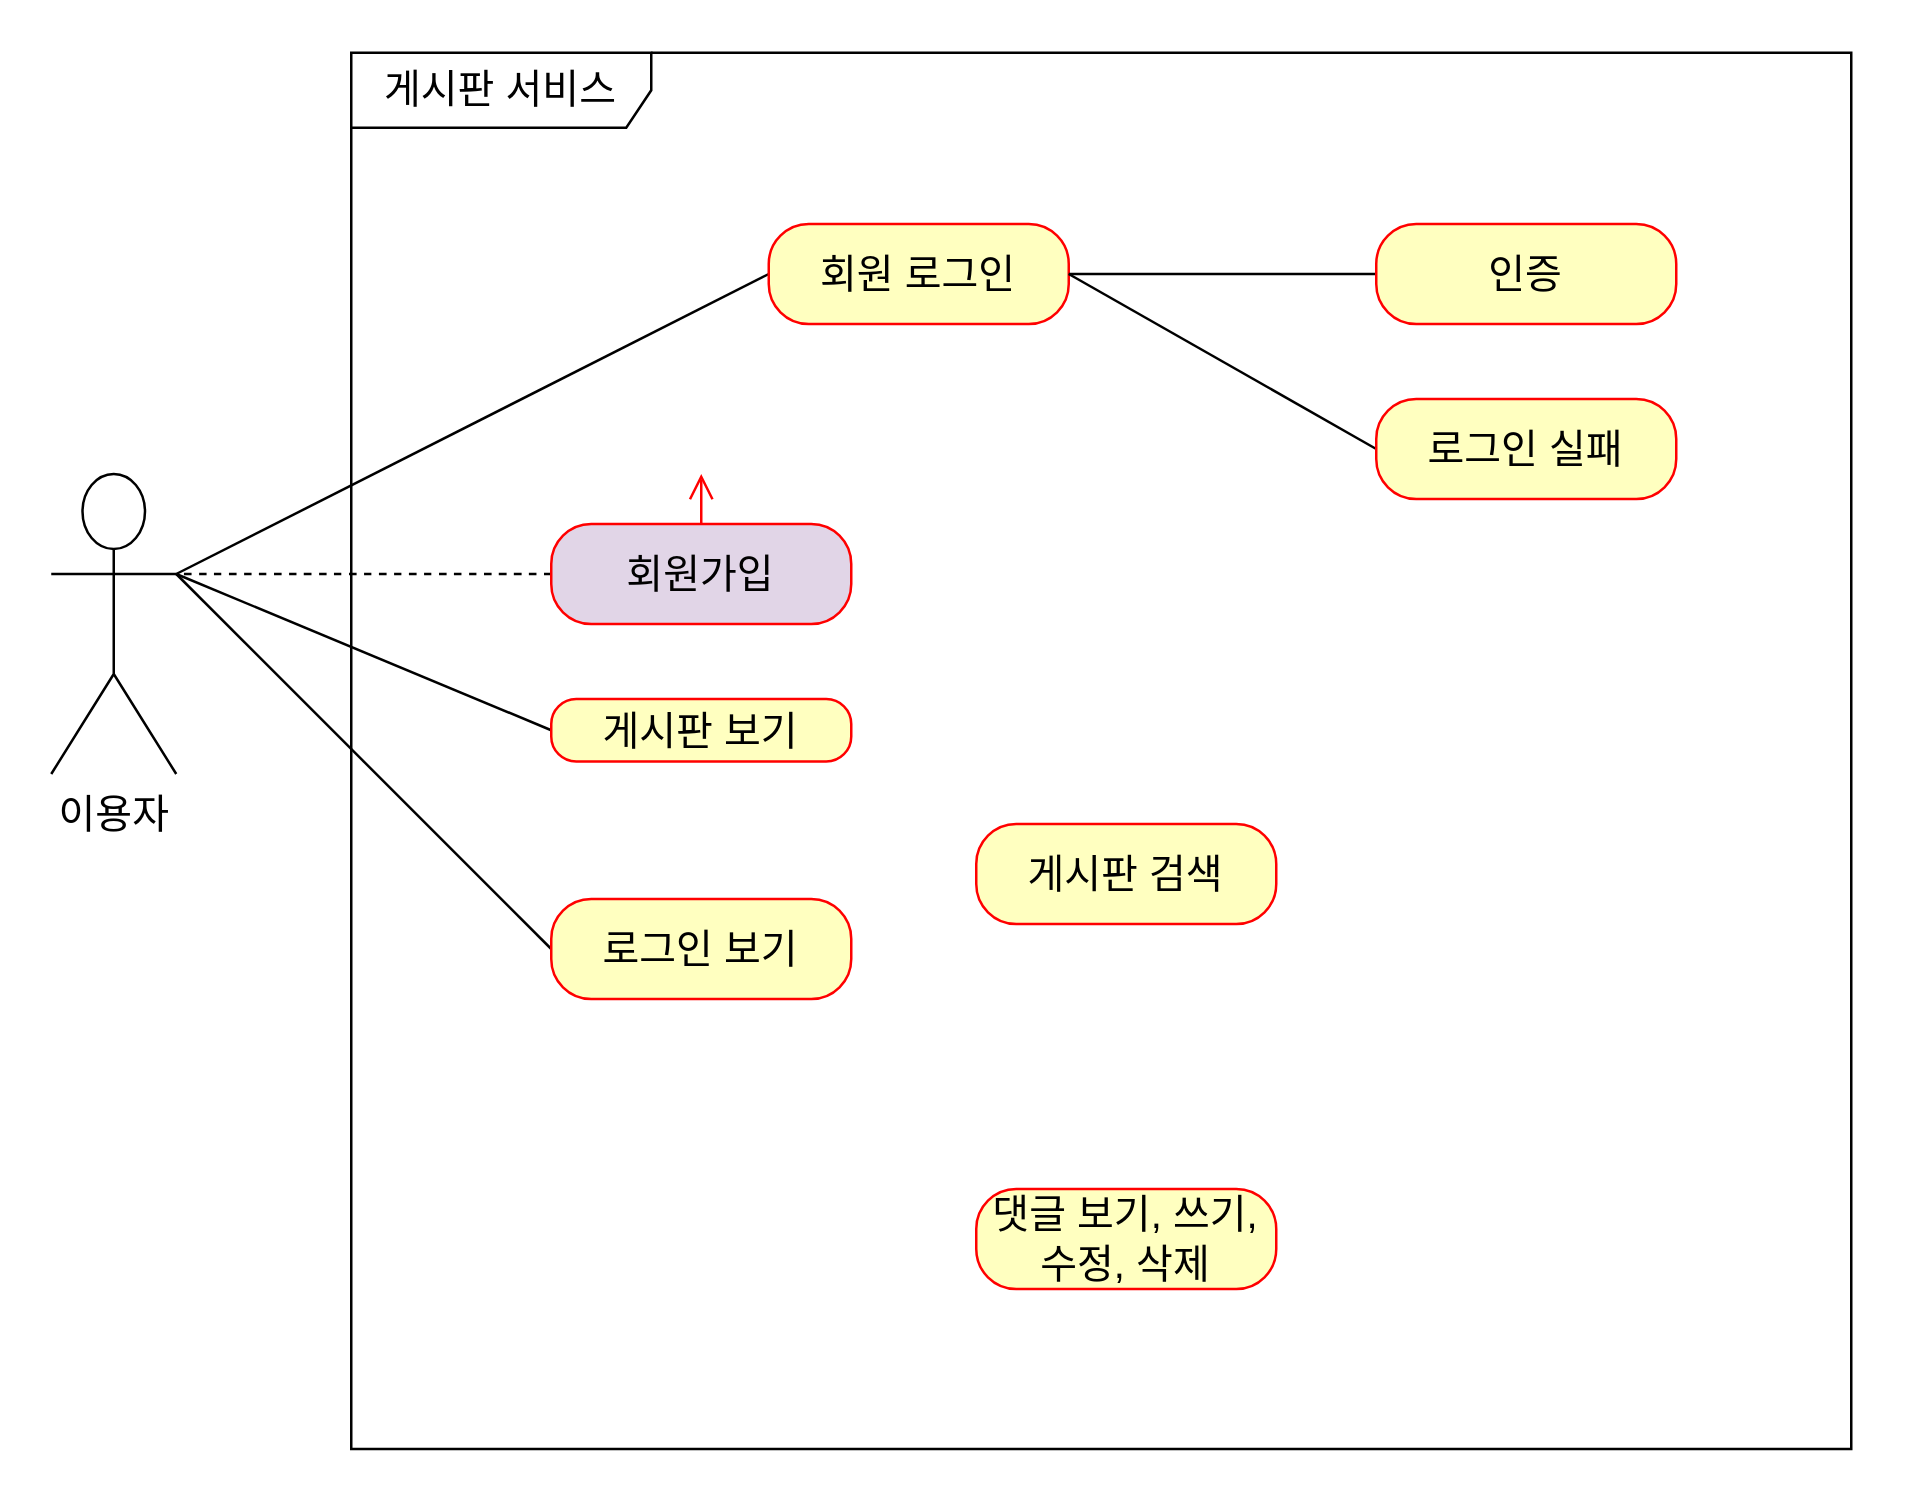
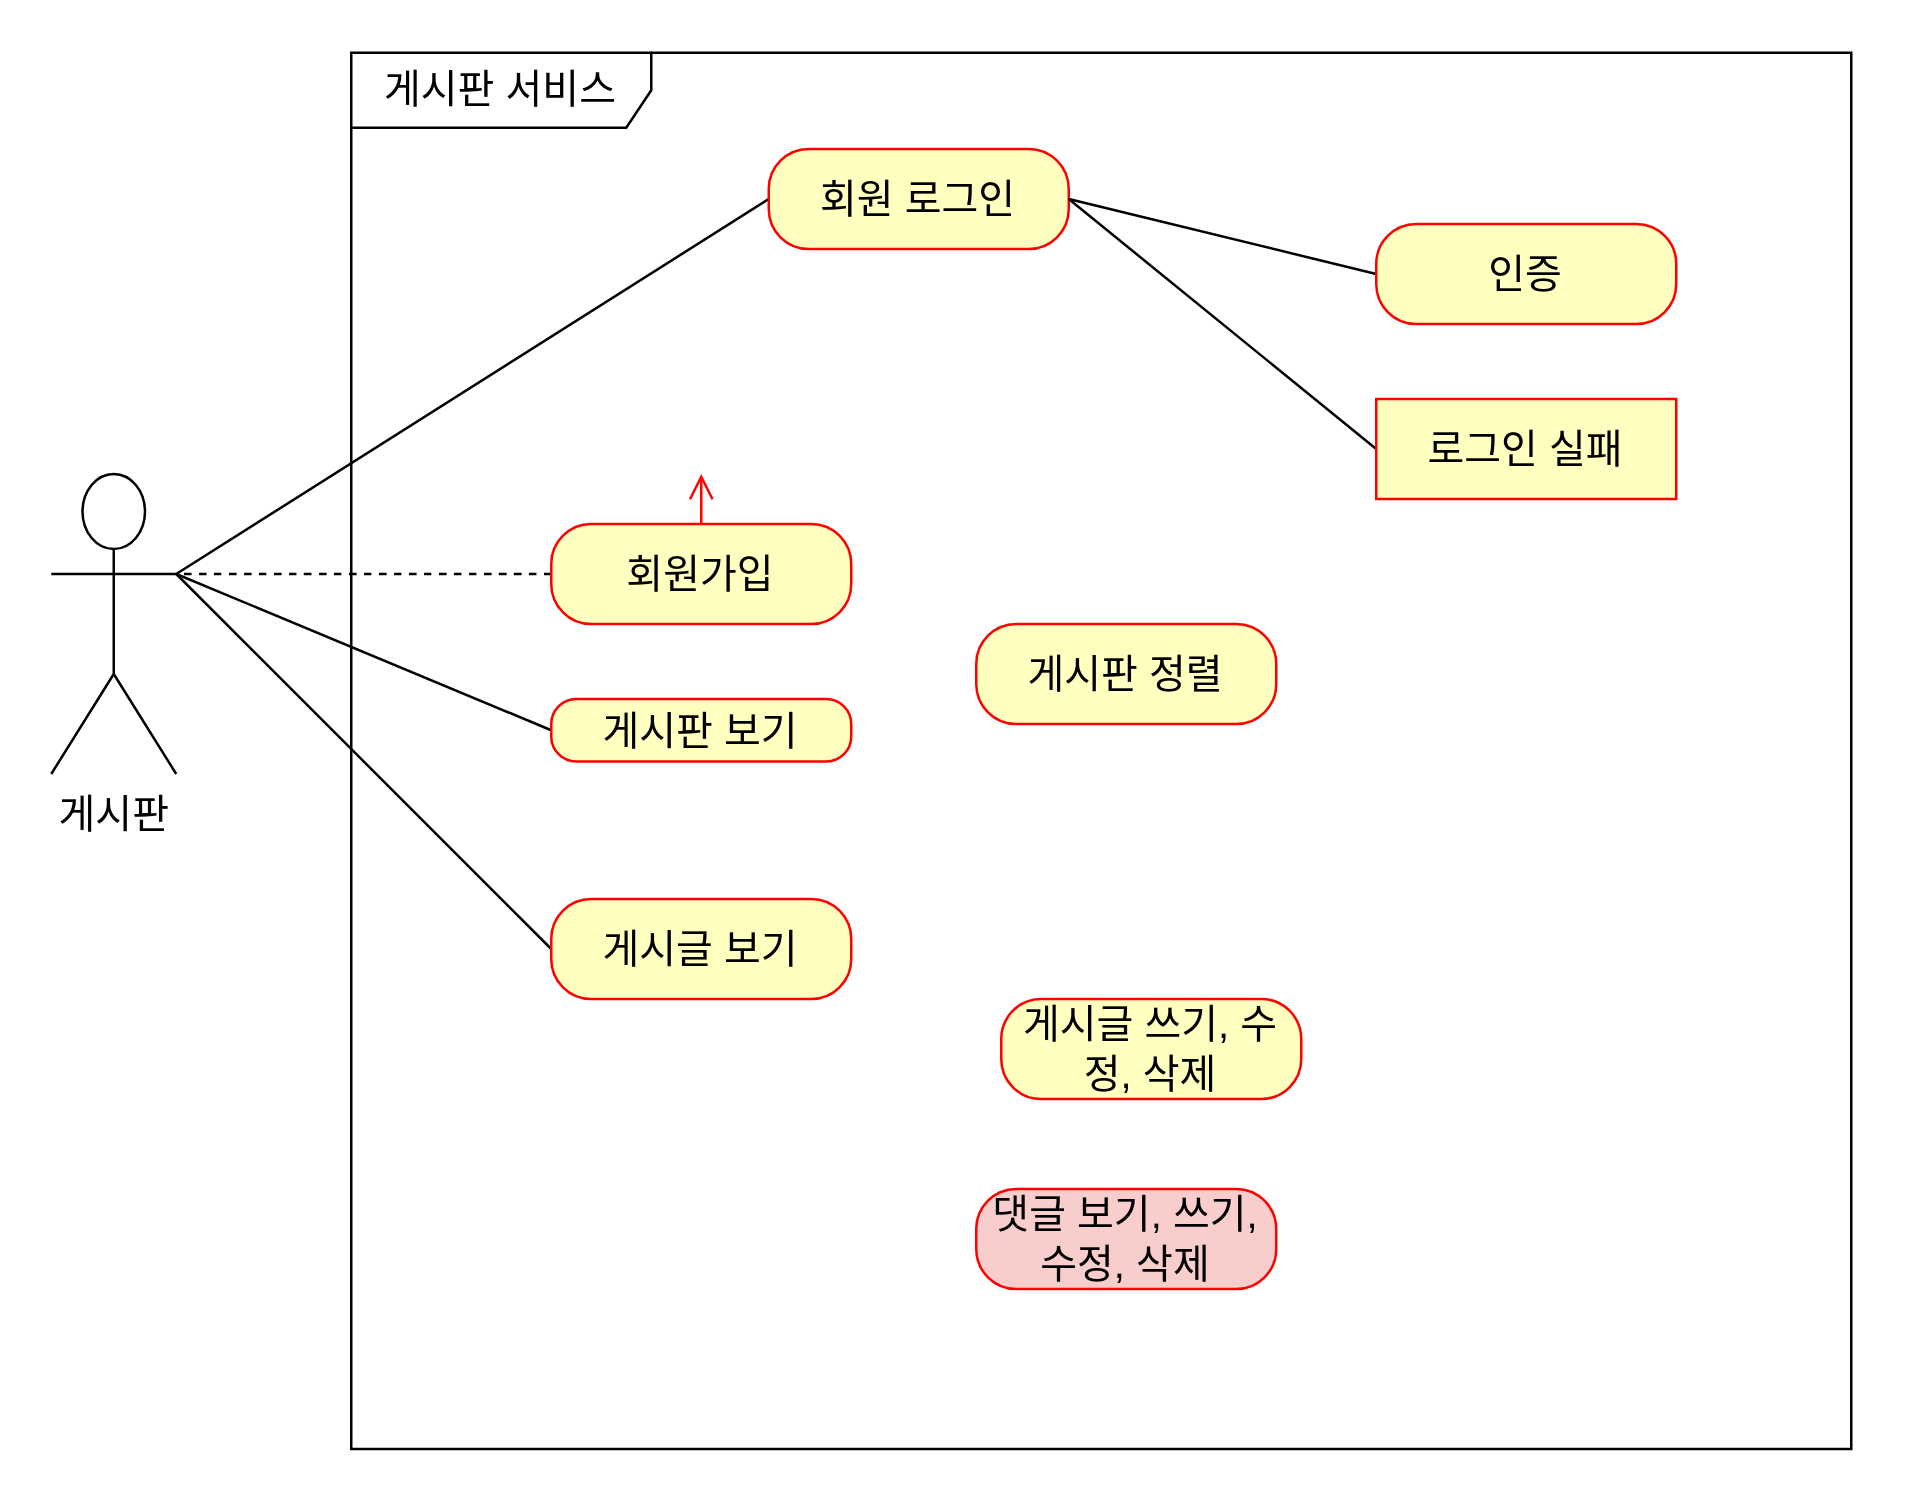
- <mxCell id="12" value="회원 로그인" style="rounded=1;whiteSpace=wrap;html=1;arcSize=40;fontColor=#000000;fillColor=#ffffc0;strokeColor=#ff0000;fontSize=16;" vertex="1" parent="1"><mxGeometry x="307" y="89" width="120" height="40" as="geometry" /></mxCell>
+ <mxCell id="12" value="회원 로그인" style="rounded=1;whiteSpace=wrap;html=1;arcSize=40;fontColor=#000000;fillColor=#ffffc0;strokeColor=#ff0000;fontSize=16;" vertex="1" parent="1"><mxGeometry x="307" y="59" width="120" height="40" as="geometry" /></mxCell>
- <mxCell id="16" value="로그인 실패" style="rounded=1;whiteSpace=wrap;html=1;arcSize=40;fontColor=#000000;fillColor=#ffffc0;strokeColor=#ff0000;fontSize=16;" vertex="1" parent="1"><mxGeometry x="550" y="159" width="120" height="40" as="geometry" /></mxCell>
+ <mxCell id="16" value="로그인 실패" style="whiteSpace=wrap;html=1;arcSize=40;fontColor=#000000;fillColor=#ffffc0;strokeColor=#ff0000;fontSize=16;rounded=0;" vertex="1" parent="1"><mxGeometry x="550" y="159" width="120" height="40" as="geometry" /></mxCell>
- <mxCell id="5" value="회원가입" style="rounded=1;whiteSpace=wrap;html=1;arcSize=40;fontColor=#000000;fillColor=#e1d5e7;strokeColor=#ff0000;fontSize=16;" vertex="1" parent="1"><mxGeometry x="220" y="209" width="120" height="40" as="geometry" /></mxCell>
+ <mxCell id="5" value="회원가입" style="rounded=1;whiteSpace=wrap;html=1;arcSize=40;fontColor=#000000;fillColor=#ffffc0;strokeColor=#ff0000;fontSize=16;" vertex="1" parent="1"><mxGeometry x="220" y="209" width="120" height="40" as="geometry" /></mxCell>
+ <mxCell id="17" value="게시판 정렬" style="rounded=1;whiteSpace=wrap;html=1;arcSize=40;fontColor=#000000;fillColor=#ffffc0;strokeColor=#ff0000;fontSize=16;" vertex="1" parent="1"><mxGeometry x="390" y="249" width="120" height="40" as="geometry" /></mxCell>
- <mxCell id="2" value="이용자" style="shape=umlActor;verticalLabelPosition=bottom;verticalAlign=top;html=1;fontSize=16;" vertex="1" parent="1"><mxGeometry x="20" y="189" width="50" height="120" as="geometry" /></mxCell>
+ <mxCell id="2" value="게시판" style="shape=umlActor;verticalLabelPosition=bottom;verticalAlign=top;html=1;fontSize=16;" vertex="1" parent="1"><mxGeometry x="20" y="189" width="50" height="120" as="geometry" /></mxCell>
- <mxCell id="18" value="게시판 검색" style="rounded=1;whiteSpace=wrap;html=1;arcSize=40;fontColor=#000000;fillColor=#ffffc0;strokeColor=#ff0000;fontSize=16;" vertex="1" parent="1"><mxGeometry x="390" y="329" width="120" height="40" as="geometry" /></mxCell>
- <mxCell id="10" value="로그인 보기" style="rounded=1;whiteSpace=wrap;html=1;arcSize=40;fontColor=#000000;fillColor=#ffffc0;strokeColor=#ff0000;fontSize=16;" vertex="1" parent="1"><mxGeometry x="220" y="359" width="120" height="40" as="geometry" /></mxCell>
+ <mxCell id="10" value="게시글 보기" style="rounded=1;whiteSpace=wrap;html=1;arcSize=40;fontColor=#000000;fillColor=#ffffc0;strokeColor=#ff0000;fontSize=16;" vertex="1" parent="1"><mxGeometry x="220" y="359" width="120" height="40" as="geometry" /></mxCell>
+ <mxCell id="19" value="게시글 쓰기, 수정, 삭제" style="rounded=1;whiteSpace=wrap;html=1;arcSize=40;fontColor=#000000;fillColor=#ffffc0;strokeColor=#ff0000;fontSize=16;" vertex="1" parent="1"><mxGeometry x="400" y="399" width="120" height="40" as="geometry" /></mxCell>
- <mxCell id="20" value="댓글 보기, 쓰기, 수정, 삭제&lt;br&gt;" style="rounded=1;whiteSpace=wrap;html=1;arcSize=40;fontColor=#000000;fillColor=#ffffc0;strokeColor=#ff0000;fontSize=16;" vertex="1" parent="1"><mxGeometry x="390" y="475" width="120" height="40" as="geometry" /></mxCell>
+ <mxCell id="20" value="댓글 보기, 쓰기, 수정, 삭제&lt;br&gt;" style="rounded=1;whiteSpace=wrap;html=1;arcSize=40;fontColor=#000000;fillColor=#f8cecc;strokeColor=#ff0000;fontSize=16;" vertex="1" parent="1"><mxGeometry x="390" y="475" width="120" height="40" as="geometry" /></mxCell>
